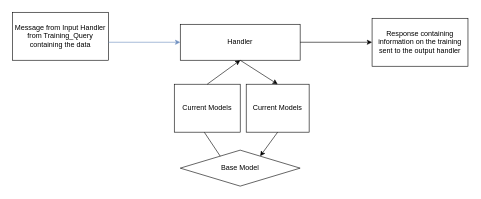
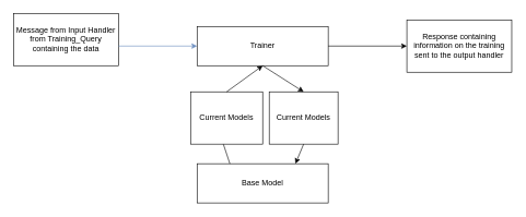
- <mxCell id="2" value="Handler" style="rounded=0;whiteSpace=wrap;html=1;" parent="1" vertex="1"><mxGeometry x="300" y="40" width="200" height="60" as="geometry" /></mxCell>
+ <mxCell id="2" value="Trainer" style="rounded=0;whiteSpace=wrap;html=1;" parent="1" vertex="1"><mxGeometry x="300" y="40" width="200" height="60" as="geometry" /></mxCell>
- <mxCell id="7" value="Base Model" style="rhombus;whiteSpace=wrap;html=1;" vertex="1" parent="1"><mxGeometry x="300" y="250" width="200" height="60" as="geometry" /></mxCell>
+ <mxCell id="7" value="Base Model" style="rounded=0;whiteSpace=wrap;html=1;" vertex="1" parent="1"><mxGeometry x="300" y="250" width="200" height="60" as="geometry" /></mxCell>
